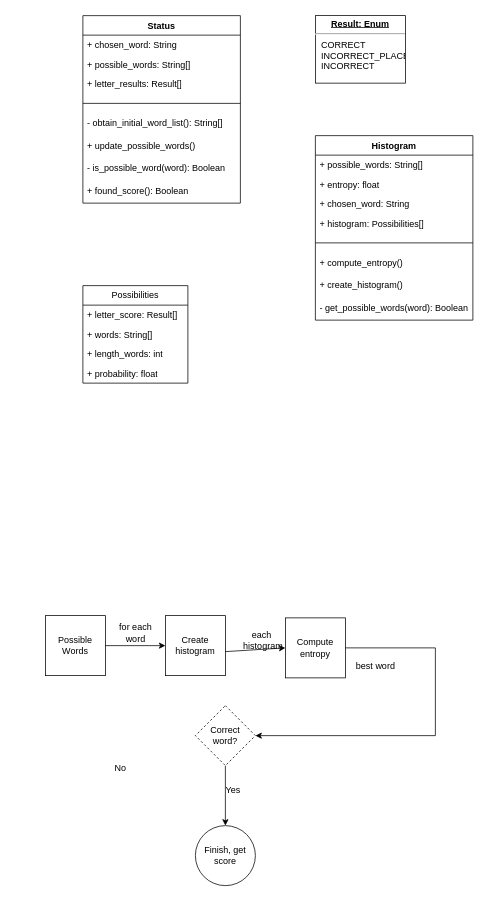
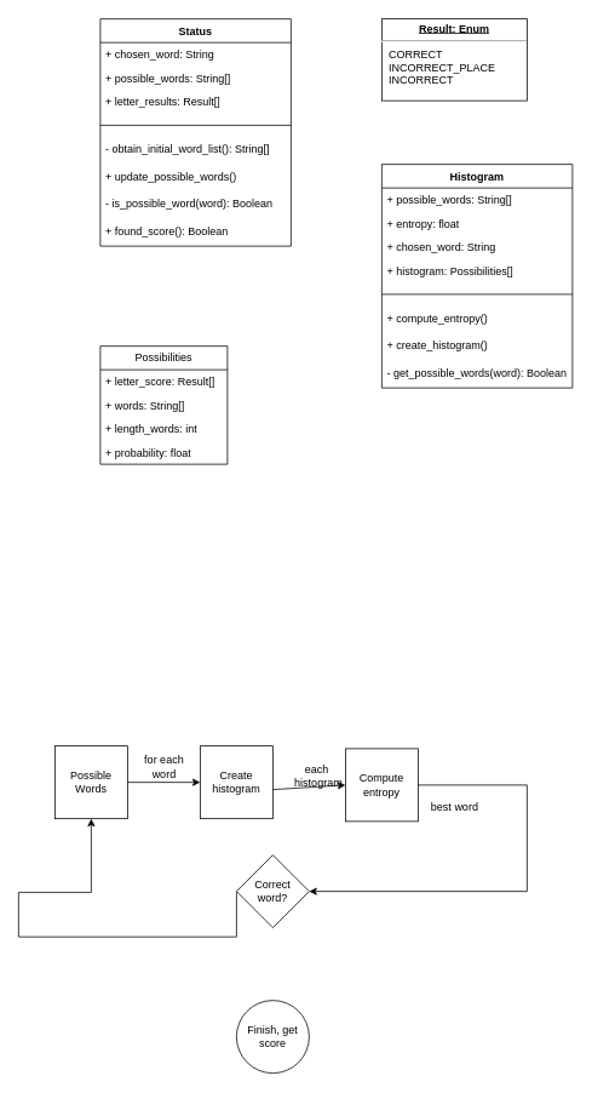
- <mxCell id="26" value="&lt;p style=&quot;margin:0px;margin-top:4px;text-align:center;text-decoration:underline;&quot;&gt;&lt;b&gt;Result: Enum&lt;/b&gt;&lt;/p&gt;&lt;hr&gt;&lt;p style=&quot;margin:0px;margin-left:8px;&quot;&gt;CORRECT&lt;br&gt;INCORRECT_PLACE&lt;br&gt;INCORRECT&lt;/p&gt;" style="verticalAlign=top;align=left;overflow=fill;fontSize=12;fontFamily=Helvetica;html=1;whiteSpace=wrap;" parent="1" vertex="1"><mxGeometry x="420" y="20" width="120" height="90" as="geometry" /></mxCell>
+ <mxCell id="26" value="&lt;p style=&quot;margin:0px;margin-top:4px;text-align:center;text-decoration:underline;&quot;&gt;&lt;b&gt;Result: Enum&lt;/b&gt;&lt;/p&gt;&lt;hr&gt;&lt;p style=&quot;margin:0px;margin-left:8px;&quot;&gt;CORRECT&lt;br&gt;INCORRECT_PLACE&lt;br&gt;INCORRECT&lt;/p&gt;" style="verticalAlign=top;align=left;overflow=fill;fontSize=12;fontFamily=Helvetica;html=1;whiteSpace=wrap;" parent="1" vertex="1"><mxGeometry x="420" y="20" width="160" height="90" as="geometry" /></mxCell>
- <mxCell id="13" value="Correct&lt;br&gt;word?" style="rhombus;whiteSpace=wrap;html=1;dashed=1;" parent="1" vertex="1"><mxGeometry x="260" y="940" width="80" height="80" as="geometry" /></mxCell>
+ <mxCell id="13" value="Correct&lt;br&gt;word?" style="rhombus;whiteSpace=wrap;html=1;" parent="1" vertex="1"><mxGeometry x="260" y="940" width="80" height="80" as="geometry" /></mxCell>
+ <mxCell id="12" style="edgeStyle=orthogonalEdgeStyle;rounded=0;orthogonalLoop=1;jettySize=auto;html=1;exitX=0;exitY=0.5;exitDx=0;exitDy=0;entryX=0.5;entryY=1;entryDx=0;entryDy=0;" parent="1" source="13" target="2" edge="1"><mxGeometry relative="1" as="geometry"><mxPoint x="-30" y="980" as="targetPoint" /><Array as="points"><mxPoint x="260" y="1030" /><mxPoint x="20" y="1030" /><mxPoint x="20" y="981" /><mxPoint x="100" y="981" /></Array></mxGeometry></mxCell>
- <mxCell id="16" value="No" style="text;html=1;align=center;verticalAlign=middle;resizable=0;points=[];autosize=1;strokeColor=none;fillColor=none;" parent="1" vertex="1"><mxGeometry x="140" y="1008" width="40" height="30" as="geometry" /></mxCell>
- <mxCell id="15" value="Yes" style="text;html=1;align=center;verticalAlign=middle;resizable=0;points=[];autosize=1;strokeColor=none;fillColor=none;" parent="1" vertex="1"><mxGeometry x="290" y="1038" width="40" height="30" as="geometry" /></mxCell>
- <mxCell id="11" value="" style="edgeStyle=orthogonalEdgeStyle;rounded=0;orthogonalLoop=1;jettySize=auto;html=1;" parent="1" source="13" target="14" edge="1"><mxGeometry relative="1" as="geometry" /></mxCell>
